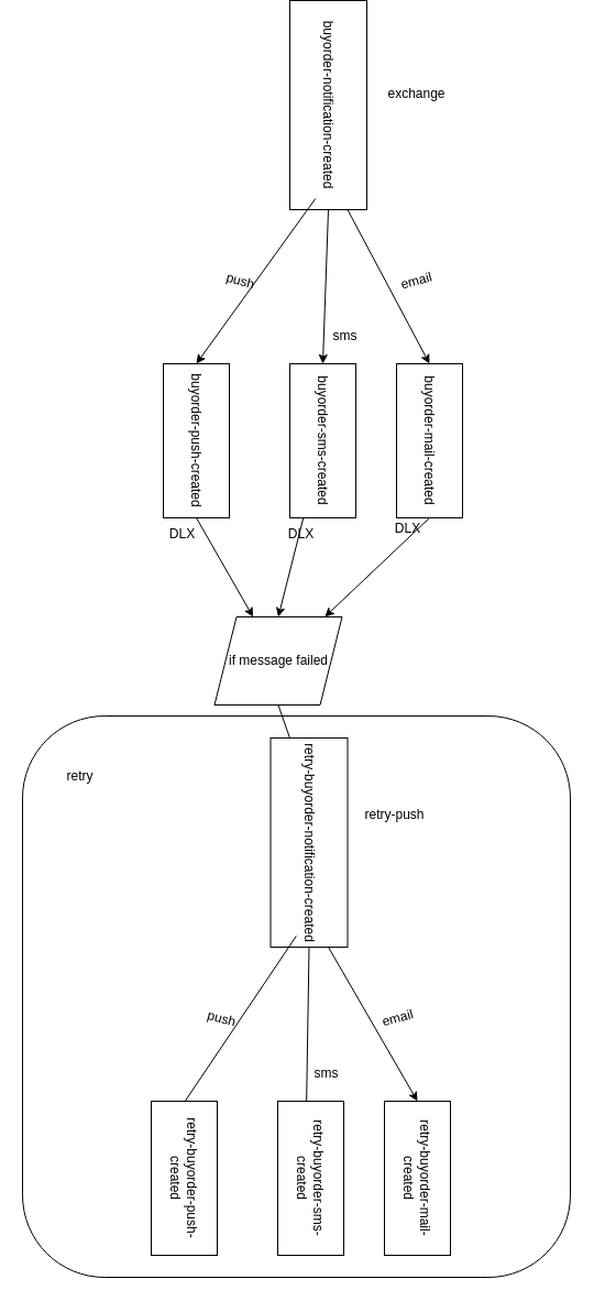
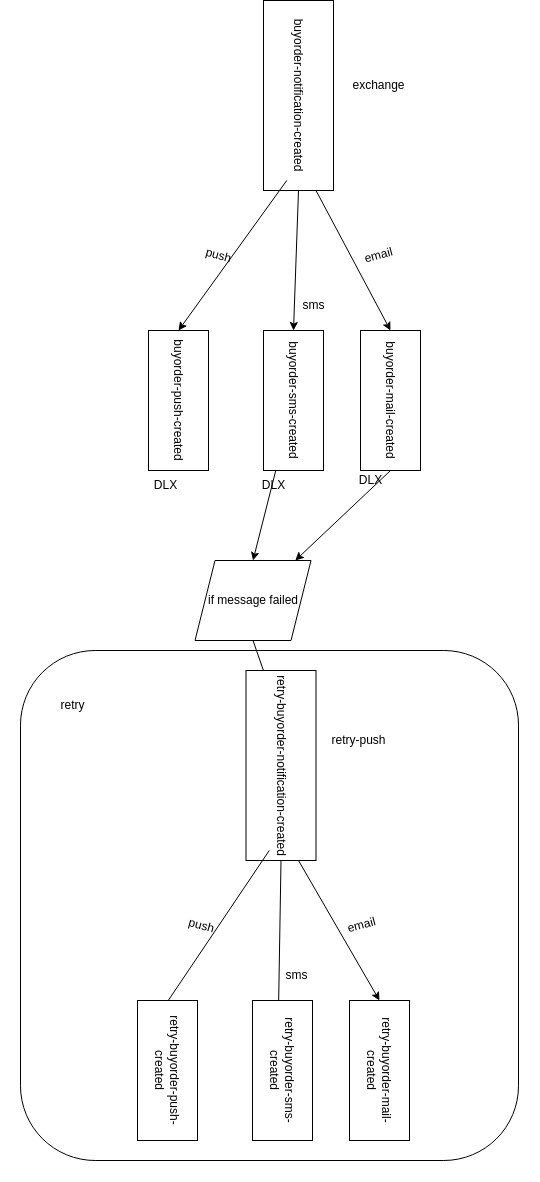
- <mxCell id="21" value="" style="endArrow=classic;html=1;rounded=0;exitX=1;exitY=0.5;exitDx=0;exitDy=0;" edge="1" parent="1" source="13" target="18"><mxGeometry width="50" height="50" relative="1" as="geometry"><mxPoint x="658" y="520" as="sourcePoint" /><mxPoint x="288" y="510" as="targetPoint" /></mxGeometry></mxCell>
